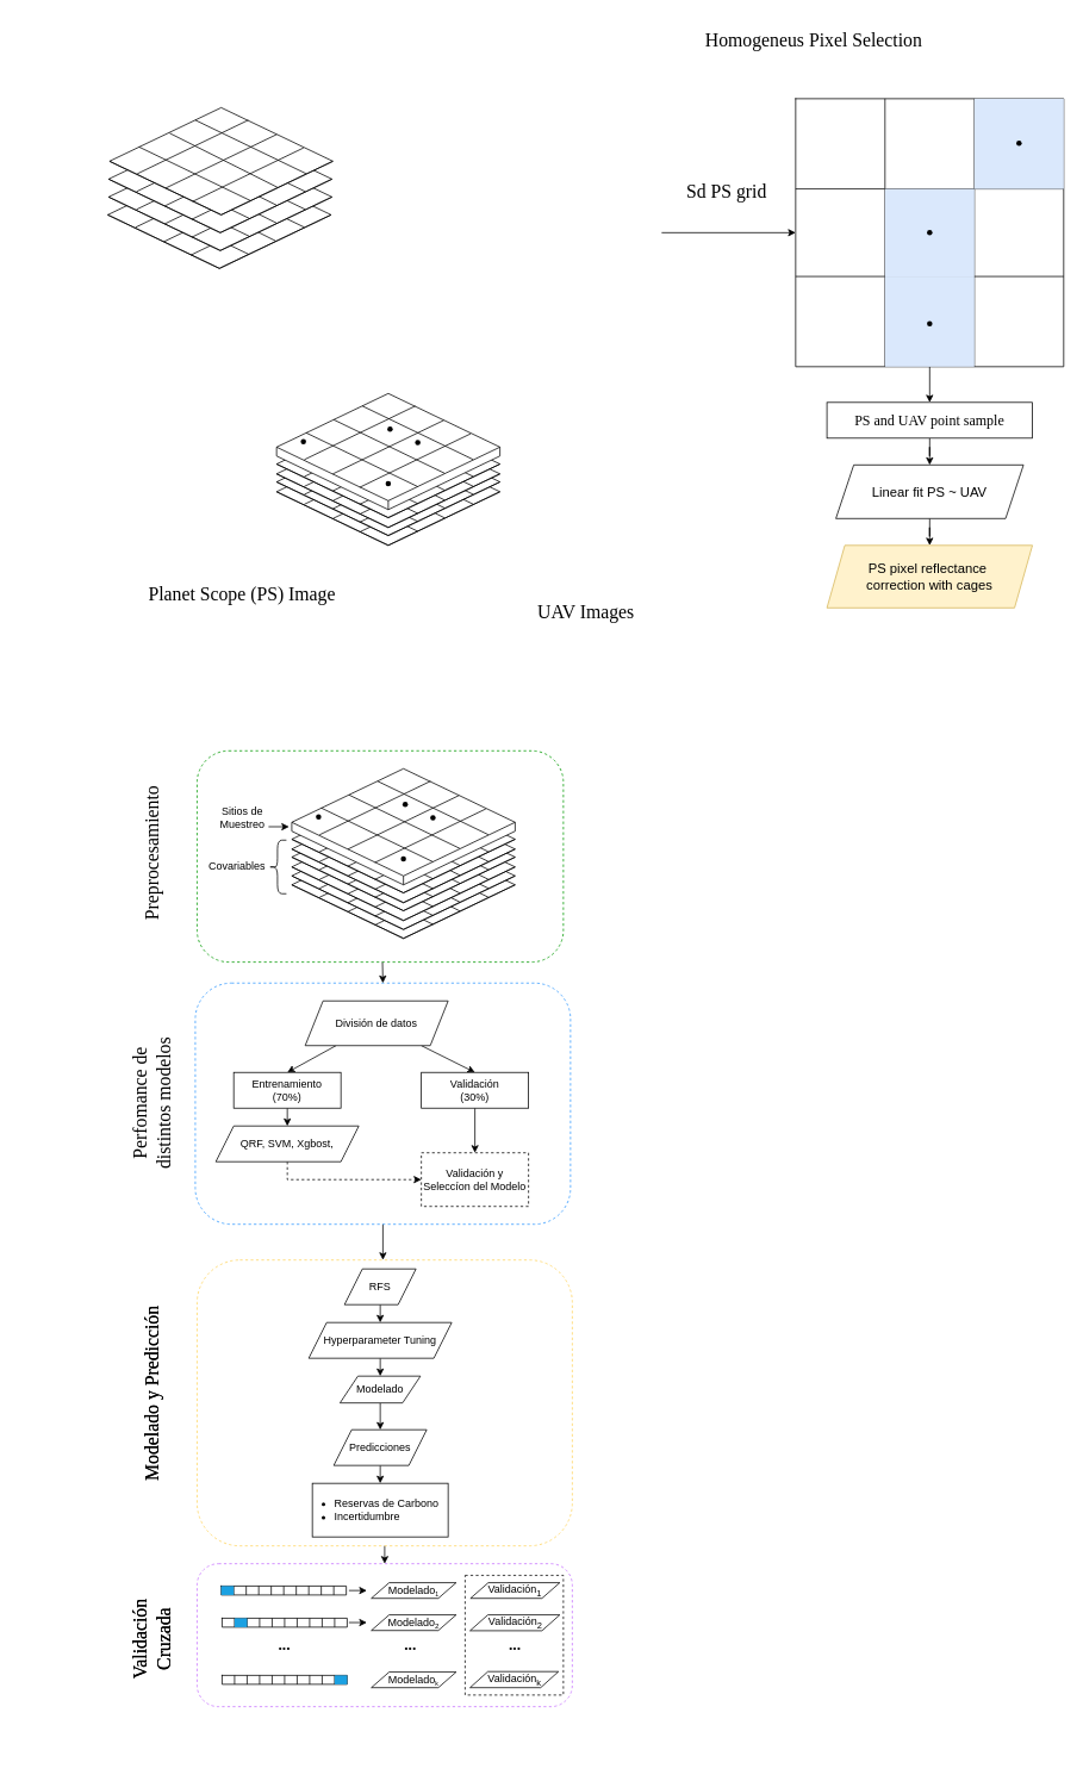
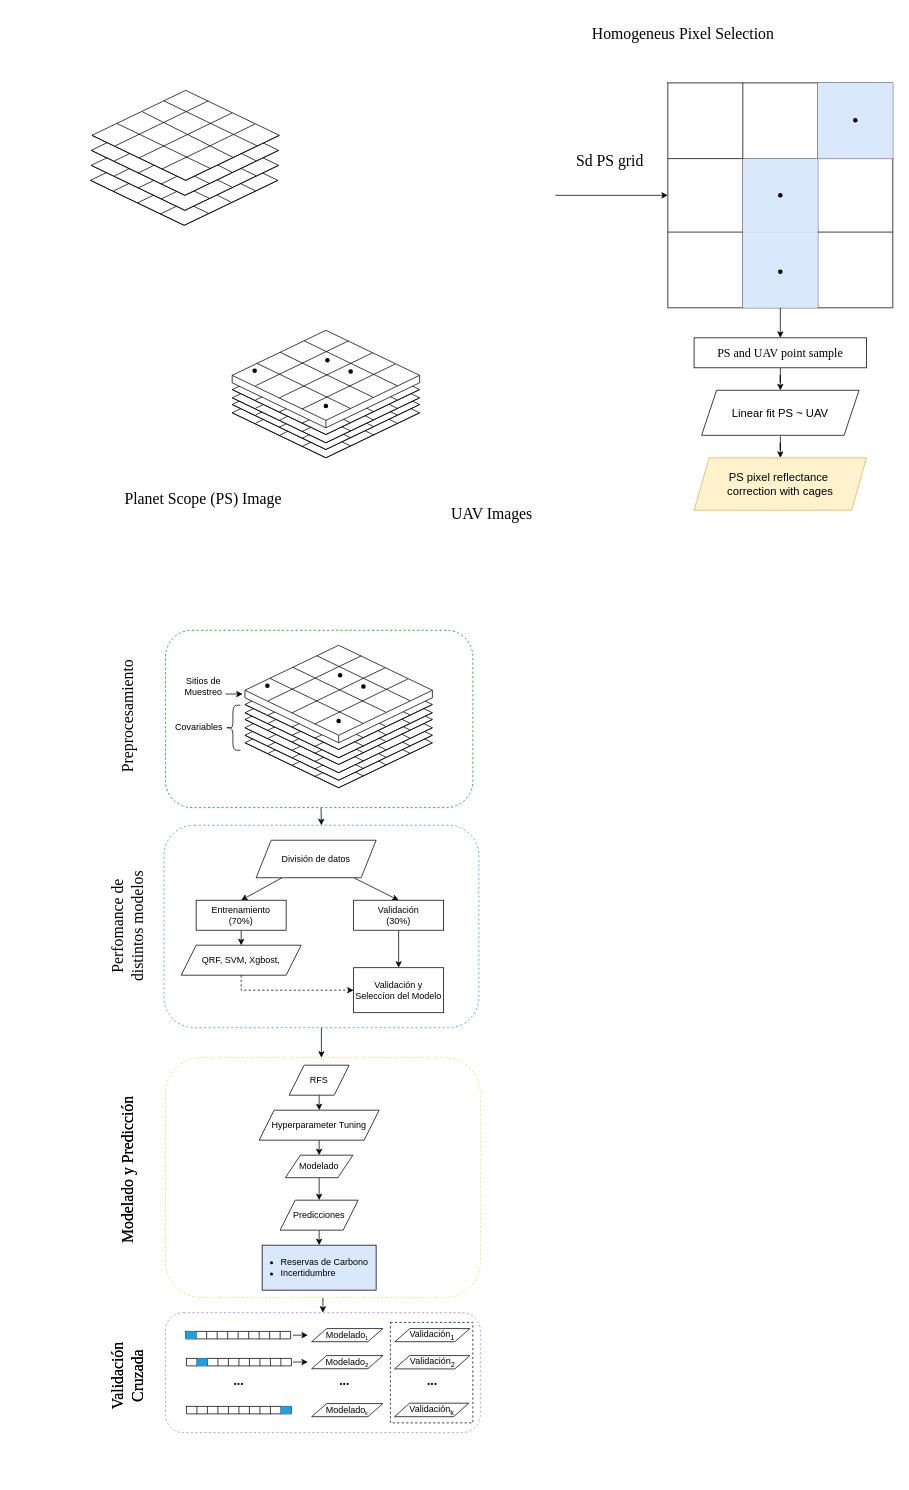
- <mxCell id="180" value="Validación y Seleccíon del Modelo" style="rounded=0;whiteSpace=wrap;html=1;dashed=1;" vertex="1" parent="1"><mxGeometry x="471" y="1290" width="120" height="60" as="geometry" /></mxCell>
+ <mxCell id="180" value="Validación y Seleccíon del Modelo" style="rounded=0;whiteSpace=wrap;html=1;" vertex="1" parent="1"><mxGeometry x="471" y="1290" width="120" height="60" as="geometry" /></mxCell>
- <mxCell id="189" value="&lt;ul&gt;&lt;li&gt;&lt;span style=&quot;background-color: initial;&quot;&gt;Reservas de Carbono&lt;/span&gt;&lt;/li&gt;&lt;li&gt;&lt;span style=&quot;background-color: initial;&quot;&gt;Incertidumbre&lt;/span&gt;&lt;/li&gt;&lt;/ul&gt;" style="rounded=0;whiteSpace=wrap;html=1;align=left;imageAspect=1;spacingTop=0;spacingLeft=-17;" vertex="1" parent="1"><mxGeometry x="349" y="1660" width="152" height="60" as="geometry" /></mxCell>
+ <mxCell id="189" value="&lt;ul&gt;&lt;li&gt;&lt;span style=&quot;background-color: initial;&quot;&gt;Reservas de Carbono&lt;/span&gt;&lt;/li&gt;&lt;li&gt;&lt;span style=&quot;background-color: initial;&quot;&gt;Incertidumbre&lt;/span&gt;&lt;/li&gt;&lt;/ul&gt;" style="rounded=0;whiteSpace=wrap;html=1;align=left;imageAspect=1;spacingTop=0;spacingLeft=-17;fillColor=#dae8fc;" vertex="1" parent="1"><mxGeometry x="349" y="1660" width="152" height="60" as="geometry" /></mxCell>
